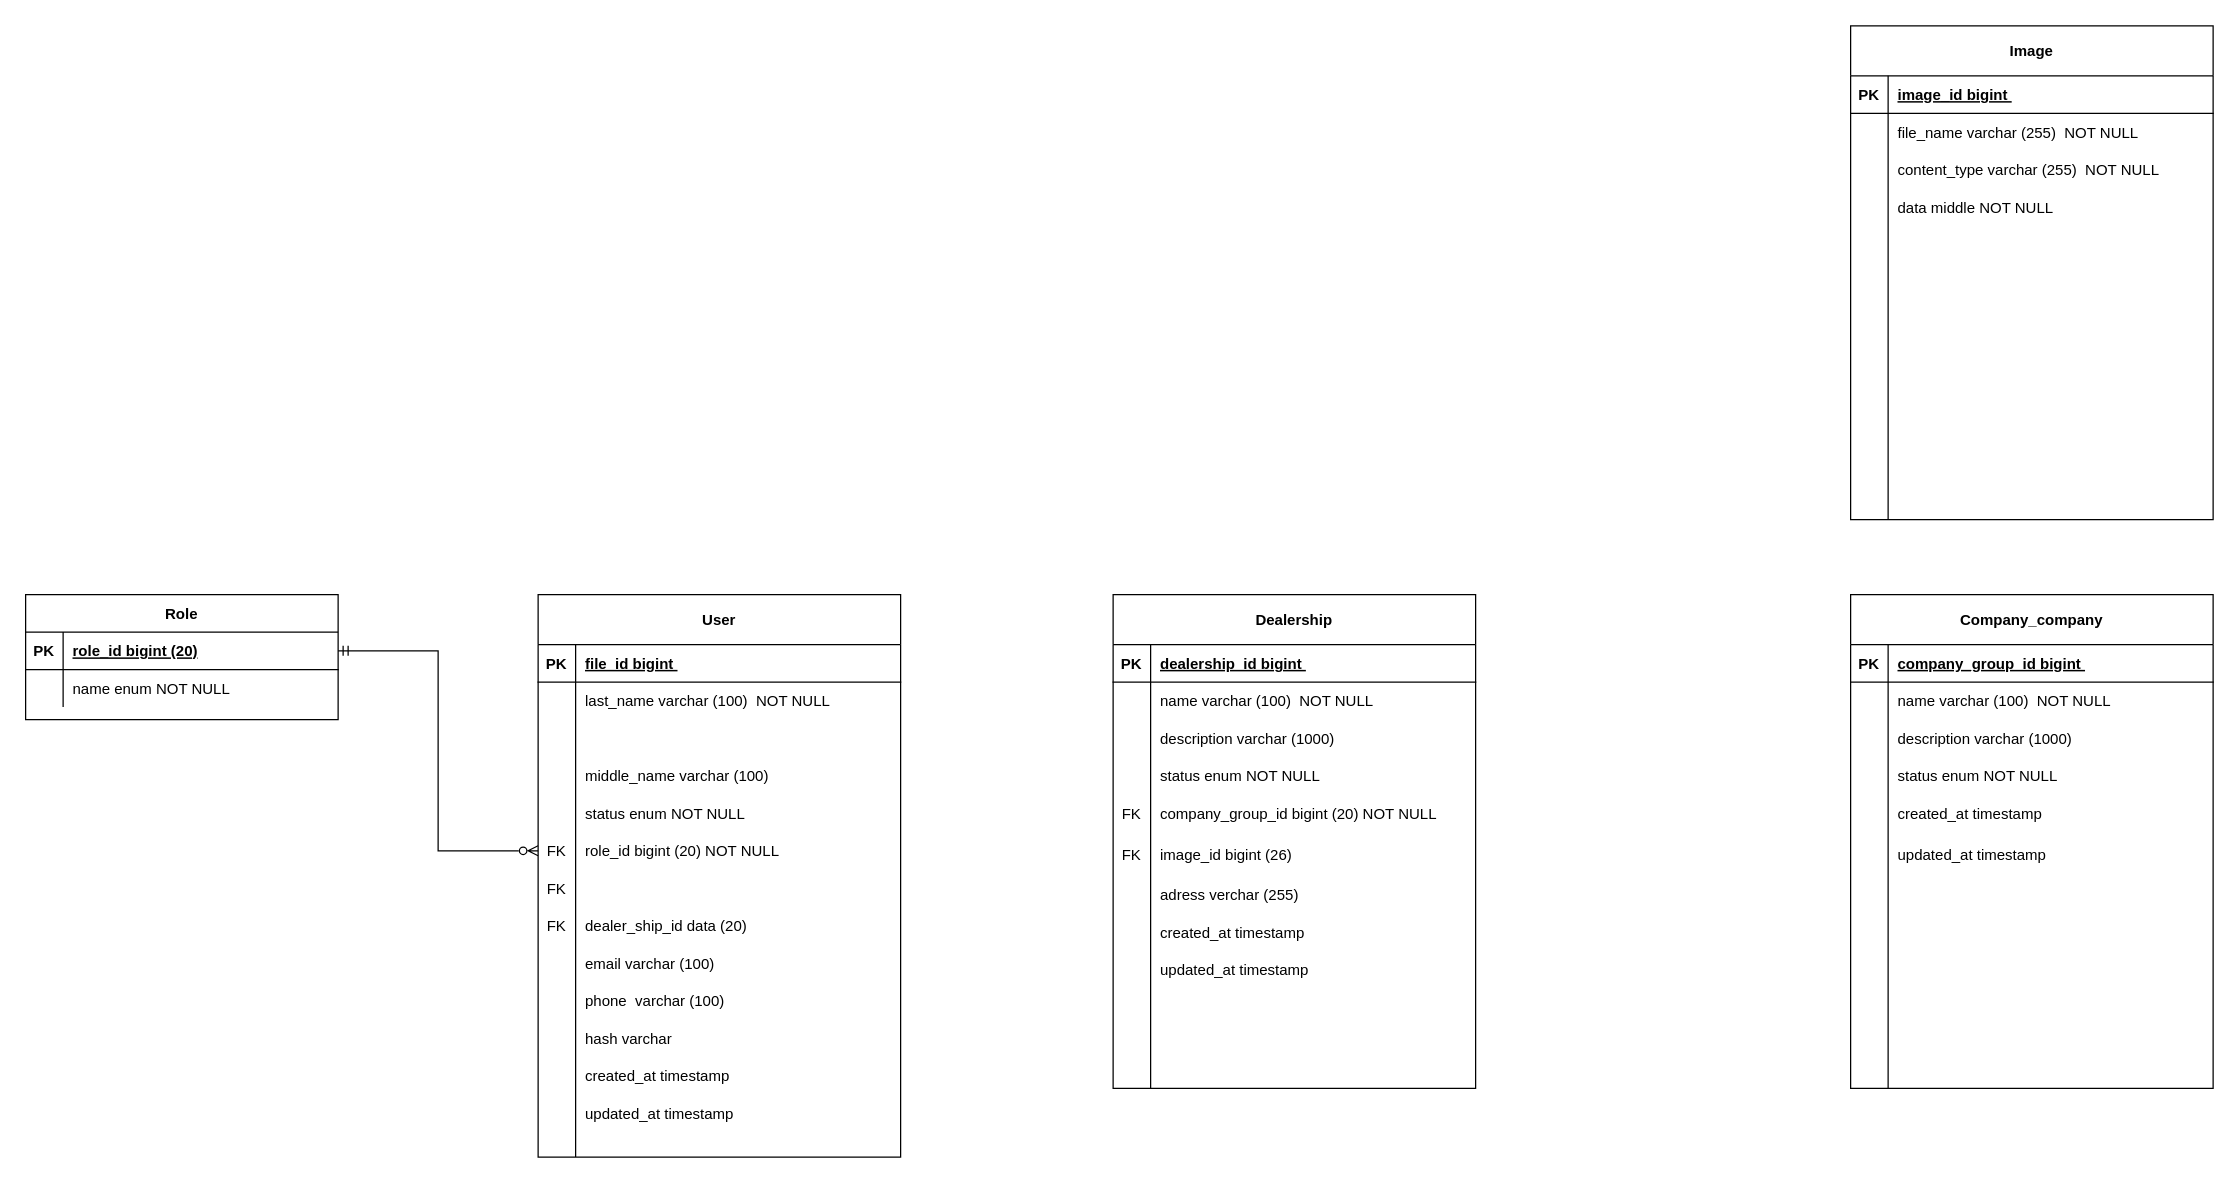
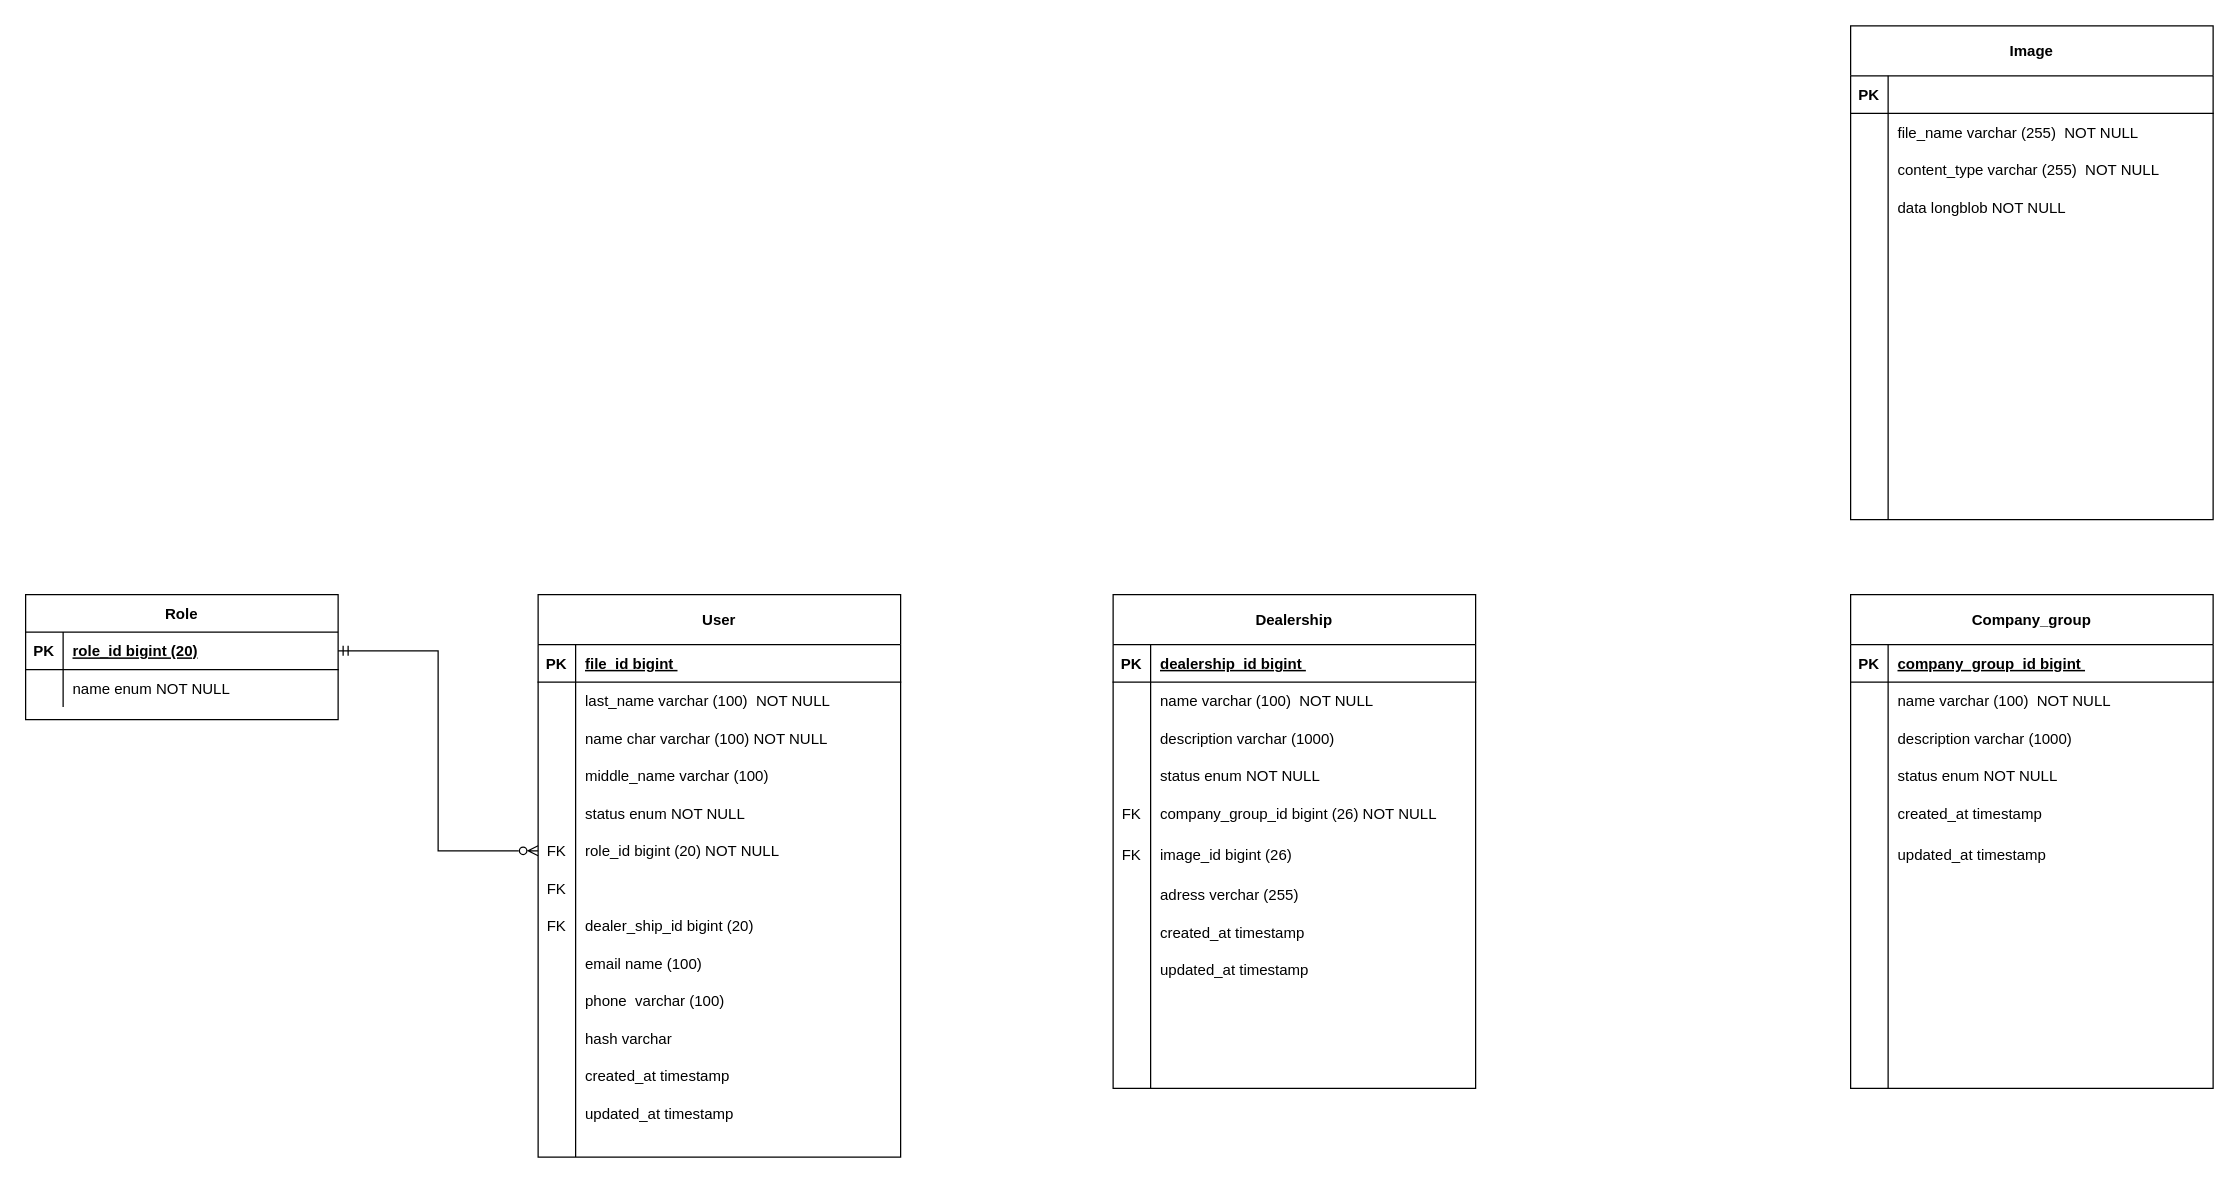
- <mxCell id="129" value="image_id bigint " style="shape=partialRectangle;overflow=hidden;connectable=0;fillColor=none;top=0;left=0;bottom=0;right=0;align=left;spacingLeft=6;fontStyle=5;" vertex="1" parent="127"><mxGeometry x="30" width="260" height="30" as="geometry"><mxRectangle width="260" height="30" as="alternateBounds" /></mxGeometry></mxCell>
- <mxCell id="138" value="data middle NOT NULL" style="shape=partialRectangle;overflow=hidden;connectable=0;fillColor=none;top=0;left=0;bottom=0;right=0;align=left;spacingLeft=6;" vertex="1" parent="136"><mxGeometry x="30" width="260" height="30" as="geometry"><mxRectangle width="260" height="30" as="alternateBounds" /></mxGeometry></mxCell>
+ <mxCell id="138" value="data longblob NOT NULL" style="shape=partialRectangle;overflow=hidden;connectable=0;fillColor=none;top=0;left=0;bottom=0;right=0;align=left;spacingLeft=6;" vertex="1" parent="136"><mxGeometry x="30" width="260" height="30" as="geometry"><mxRectangle width="260" height="30" as="alternateBounds" /></mxGeometry></mxCell>
- <mxCell id="89" value="Company_company" style="shape=table;startSize=40;container=1;collapsible=1;childLayout=tableLayout;fixedRows=1;rowLines=0;fontStyle=1;align=center;resizeLast=1;" vertex="1" parent="1"><mxGeometry x="1480" y="475" width="290" height="395" as="geometry" /></mxCell>
+ <mxCell id="89" value="Company_group" style="shape=table;startSize=40;container=1;collapsible=1;childLayout=tableLayout;fixedRows=1;rowLines=0;fontStyle=1;align=center;resizeLast=1;" vertex="1" parent="1"><mxGeometry x="1480" y="475" width="290" height="395" as="geometry" /></mxCell>
+ <mxCell id="18" value="name char varchar (100) NOT NULL" style="shape=partialRectangle;overflow=hidden;connectable=0;fillColor=none;top=0;left=0;bottom=0;right=0;align=left;spacingLeft=6;" vertex="1" parent="16"><mxGeometry x="30" width="260" height="30" as="geometry"><mxRectangle width="260" height="30" as="alternateBounds" /></mxGeometry></mxCell>
- <mxCell id="67" value="company_group_id bigint (20) NOT NULL" style="shape=partialRectangle;overflow=hidden;connectable=0;fillColor=none;top=0;left=0;bottom=0;right=0;align=left;spacingLeft=6;" vertex="1" parent="65"><mxGeometry x="30" width="260" height="30" as="geometry"><mxRectangle width="260" height="30" as="alternateBounds" /></mxGeometry></mxCell>
+ <mxCell id="67" value="company_group_id bigint (26) NOT NULL" style="shape=partialRectangle;overflow=hidden;connectable=0;fillColor=none;top=0;left=0;bottom=0;right=0;align=left;spacingLeft=6;" vertex="1" parent="65"><mxGeometry x="30" width="260" height="30" as="geometry"><mxRectangle width="260" height="30" as="alternateBounds" /></mxGeometry></mxCell>
- <mxCell id="32" value="dealer_ship_id data (20)" style="shape=partialRectangle;overflow=hidden;connectable=0;fillColor=none;top=0;left=0;bottom=0;right=0;align=left;spacingLeft=6;" vertex="1" parent="30"><mxGeometry x="30" width="260" height="30" as="geometry"><mxRectangle width="260" height="30" as="alternateBounds" /></mxGeometry></mxCell>
+ <mxCell id="32" value="dealer_ship_id bigint (20)" style="shape=partialRectangle;overflow=hidden;connectable=0;fillColor=none;top=0;left=0;bottom=0;right=0;align=left;spacingLeft=6;" vertex="1" parent="30"><mxGeometry x="30" width="260" height="30" as="geometry"><mxRectangle width="260" height="30" as="alternateBounds" /></mxGeometry></mxCell>
- <mxCell id="35" value="email varchar (100) " style="shape=partialRectangle;overflow=hidden;connectable=0;fillColor=none;top=0;left=0;bottom=0;right=0;align=left;spacingLeft=6;" vertex="1" parent="33"><mxGeometry x="30" width="260" height="30" as="geometry"><mxRectangle width="260" height="30" as="alternateBounds" /></mxGeometry></mxCell>
+ <mxCell id="35" value="email name (100) " style="shape=partialRectangle;overflow=hidden;connectable=0;fillColor=none;top=0;left=0;bottom=0;right=0;align=left;spacingLeft=6;" vertex="1" parent="33"><mxGeometry x="30" width="260" height="30" as="geometry"><mxRectangle width="260" height="30" as="alternateBounds" /></mxGeometry></mxCell>
